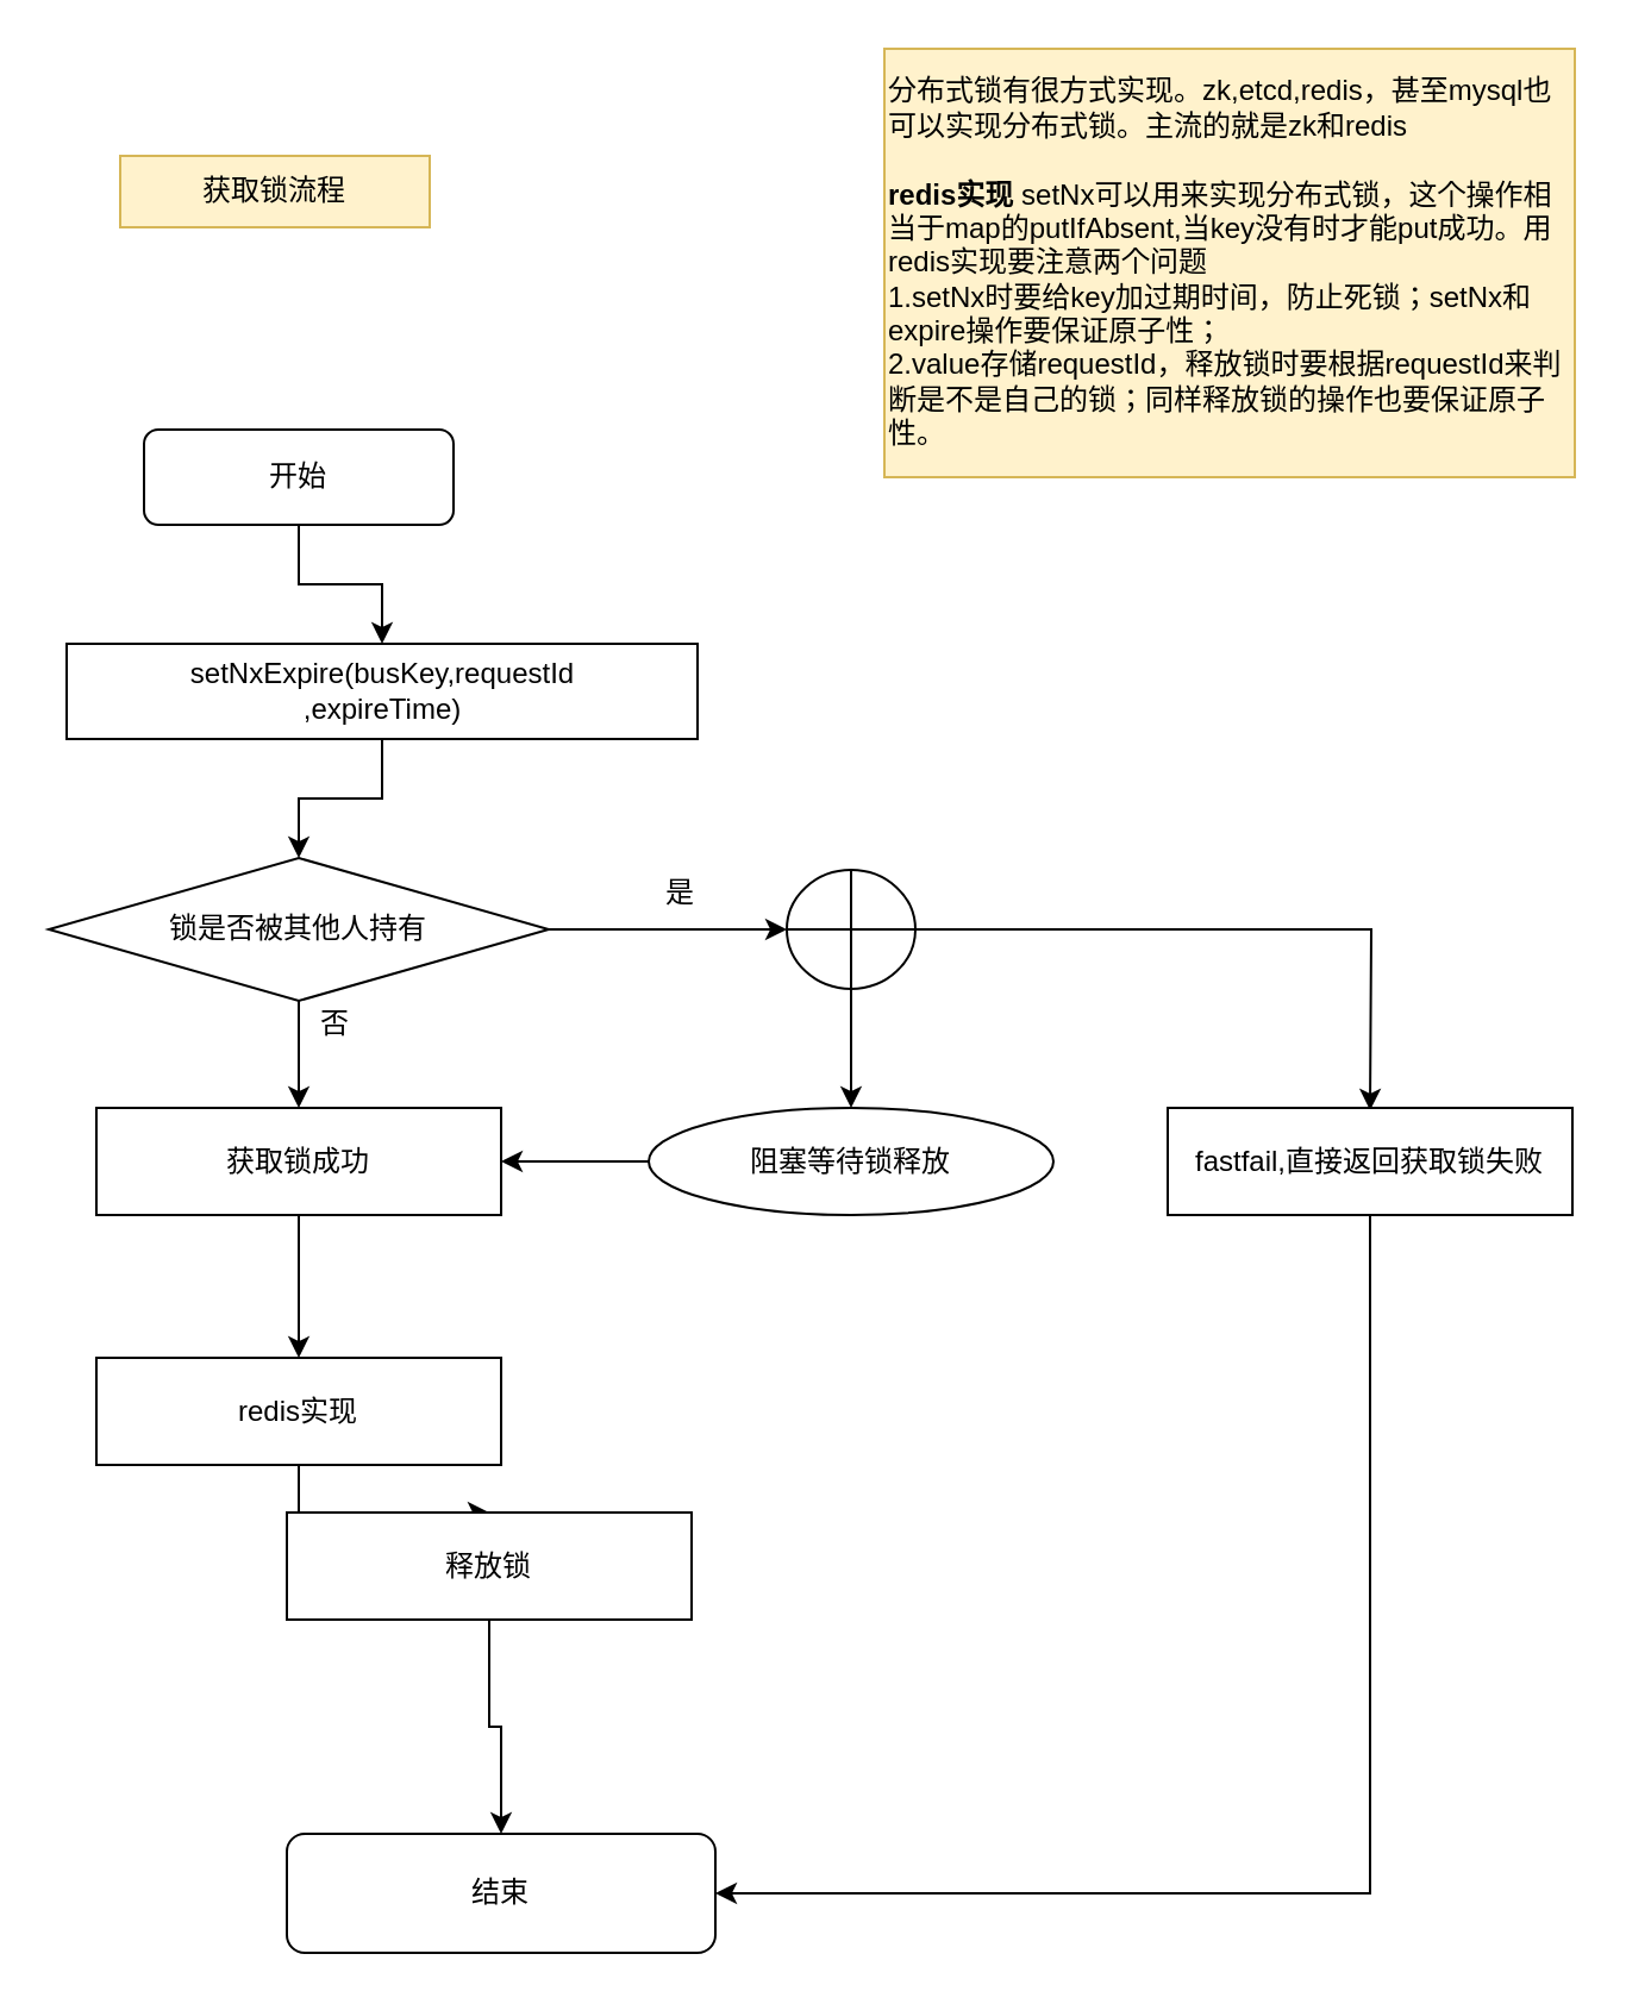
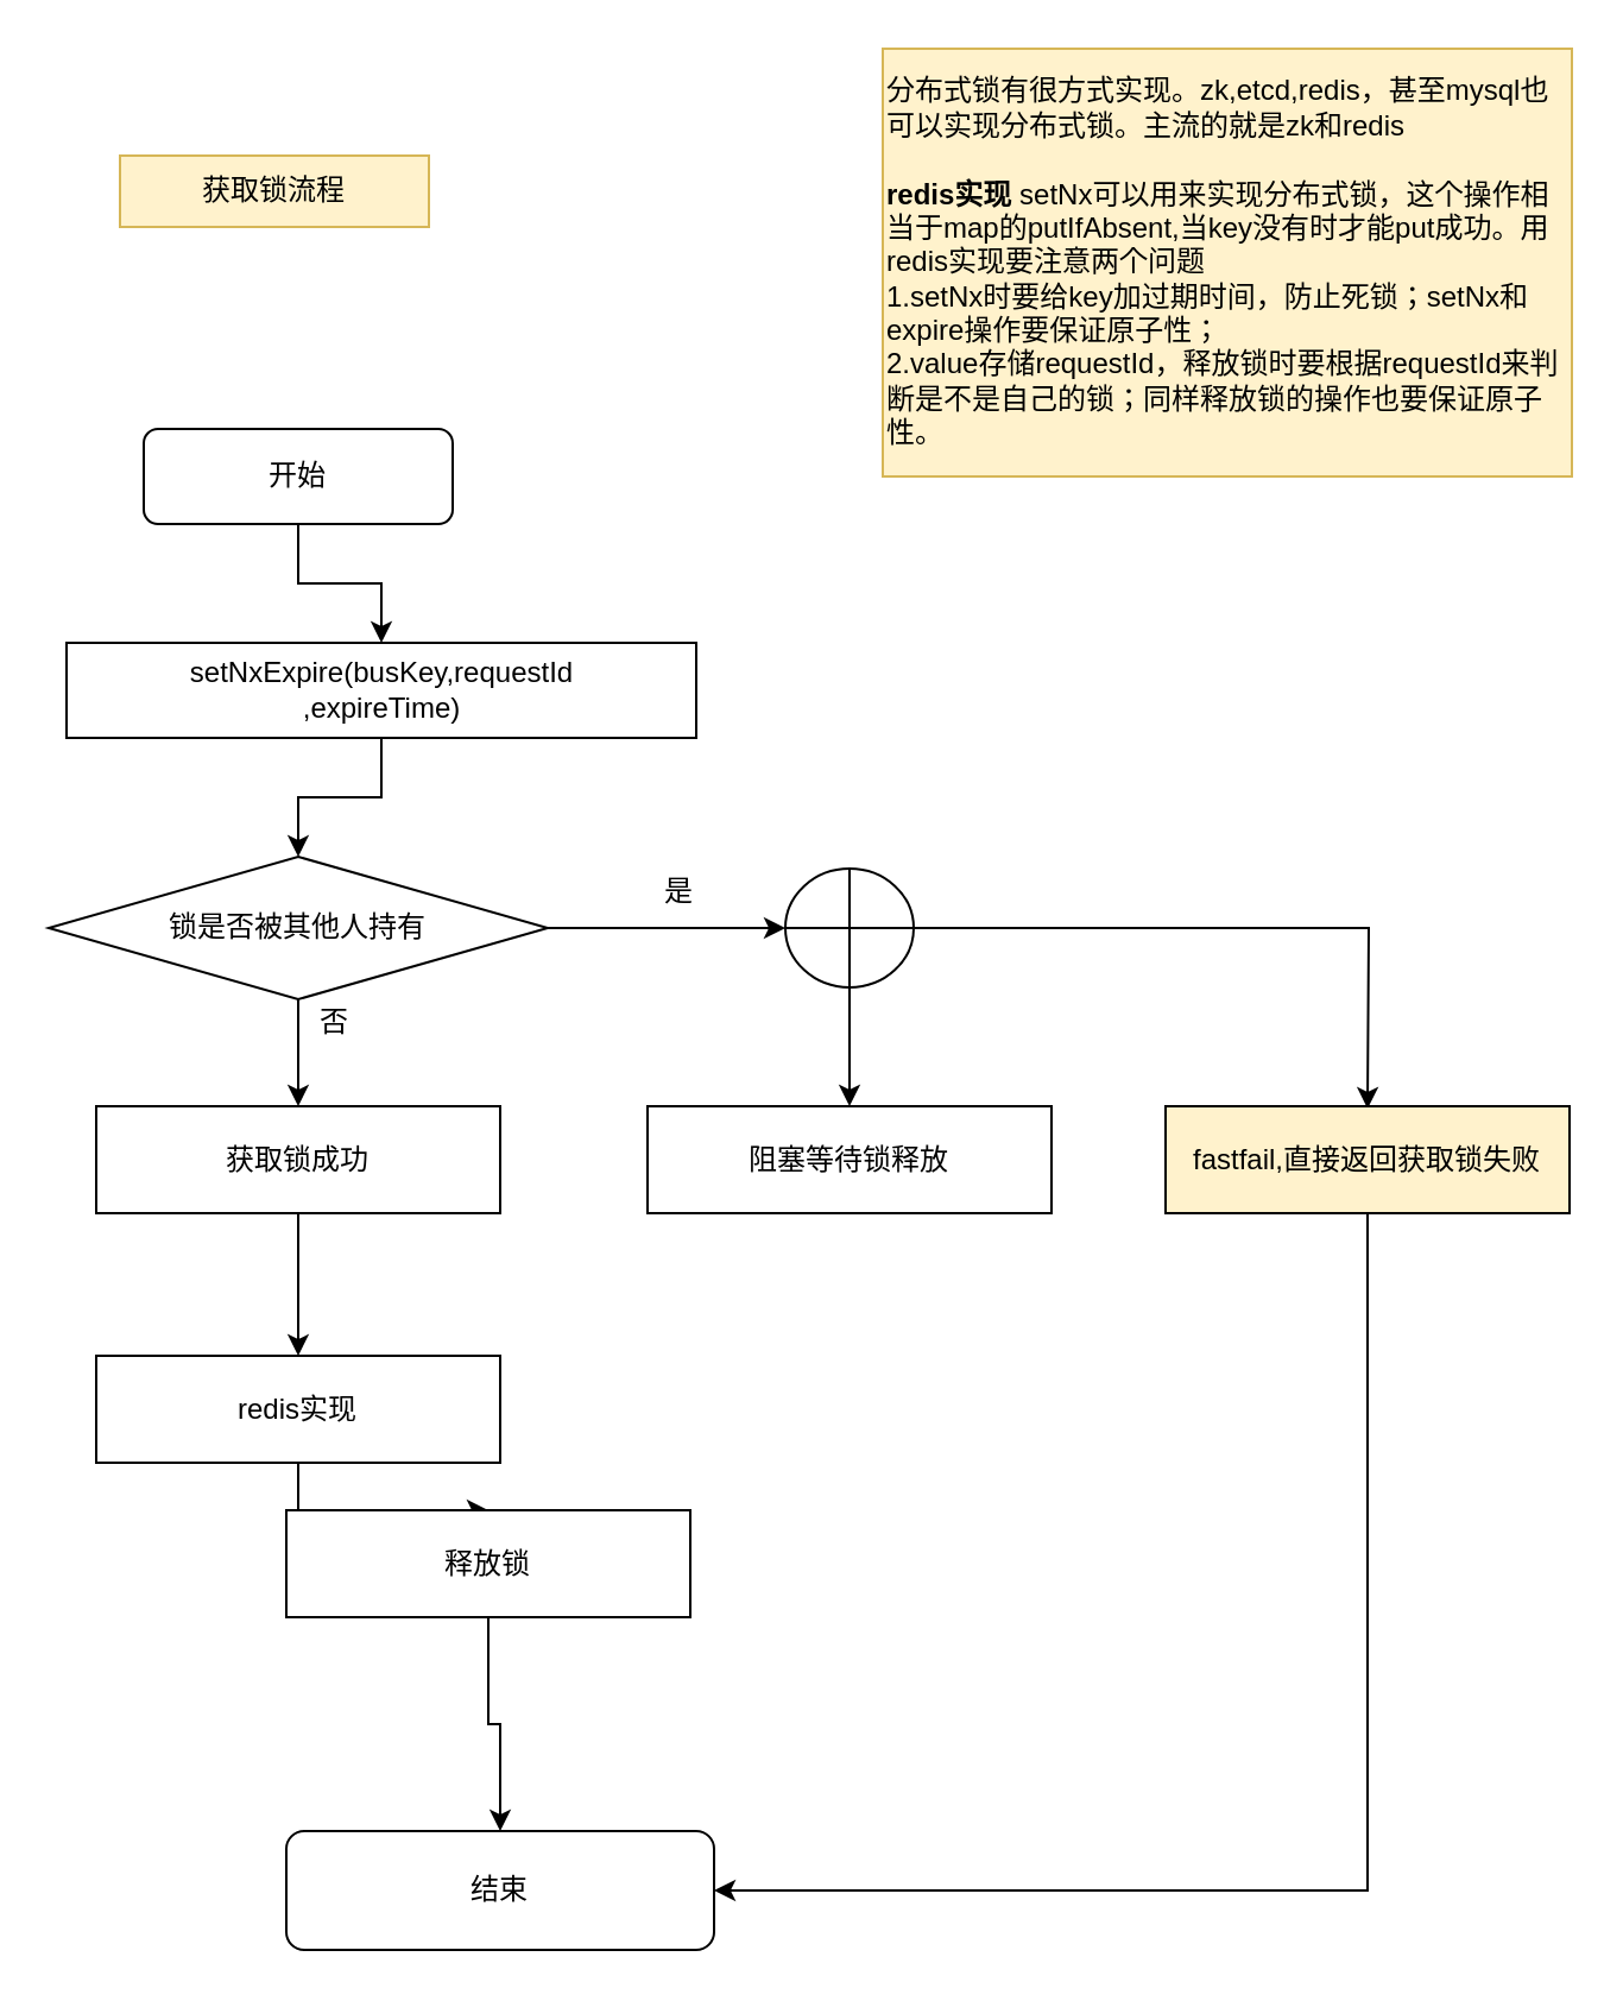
- <mxCell id="17" style="edgeStyle=orthogonalEdgeStyle;rounded=0;orthogonalLoop=1;jettySize=auto;html=1;exitX=0;exitY=0.5;exitDx=0;exitDy=0;entryX=1;entryY=0.5;entryDx=0;entryDy=0;" edge="1" parent="1" source="18" target="11"><mxGeometry relative="1" as="geometry" /></mxCell>
- <mxCell id="18" value="阻塞等待锁释放" style="ellipse;whiteSpace=wrap;html=1;" vertex="1" parent="1"><mxGeometry x="272" y="465" width="170" height="45" as="geometry" /></mxCell>
+ <mxCell id="18" value="阻塞等待锁释放" style="rounded=0;whiteSpace=wrap;html=1;" vertex="1" parent="1"><mxGeometry x="272" y="465" width="170" height="45" as="geometry" /></mxCell>
- <mxCell id="23" value="fastfail,直接返回获取锁失败" style="rounded=0;whiteSpace=wrap;html=1;" vertex="1" parent="1"><mxGeometry x="490" y="465" width="170" height="45" as="geometry" /></mxCell>
+ <mxCell id="23" value="fastfail,直接返回获取锁失败" style="rounded=0;whiteSpace=wrap;html=1;fillColor=#fff2cc;" vertex="1" parent="1"><mxGeometry x="490" y="465" width="170" height="45" as="geometry" /></mxCell>
